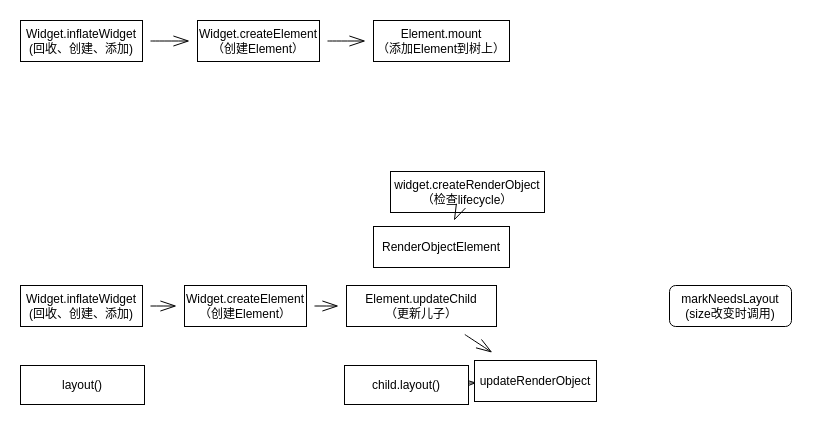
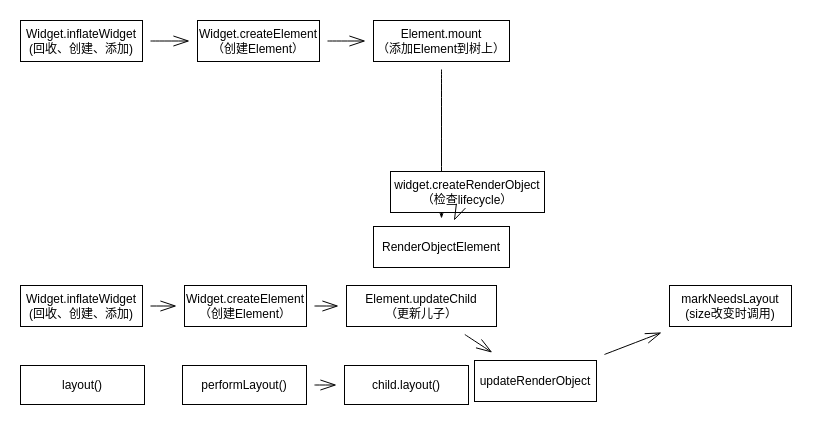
+ <mxCell id="6" value="" style="edgeStyle=none;curved=1;rounded=0;orthogonalLoop=1;jettySize=auto;html=1;endArrow=openThin;endFill=0;startSize=14;endSize=14;sourcePerimeterSpacing=8;targetPerimeterSpacing=8;" edge="1" parent="1" source="7" target="10"><mxGeometry relative="1" as="geometry" /></mxCell>
- <mxCell id="17" value="markNeedsLayout&lt;br&gt;(size改变时调用)" style="whiteSpace=wrap;html=1;rounded=1;" vertex="1" parent="1"><mxGeometry x="669" y="285" width="122" height="41" as="geometry" /></mxCell>
+ <mxCell id="17" value="markNeedsLayout&lt;br&gt;(size改变时调用)" style="rounded=0;whiteSpace=wrap;html=1;" vertex="1" parent="1"><mxGeometry x="669" y="285" width="122" height="41" as="geometry" /></mxCell>
- <mxCell id="18" value="" style="edgeStyle=none;curved=1;rounded=0;orthogonalLoop=1;jettySize=auto;html=1;endArrow=openThin;endFill=0;startSize=14;endSize=14;sourcePerimeterSpacing=8;targetPerimeterSpacing=8;" edge="1" parent="1" source="19" target="23"><mxGeometry relative="1" as="geometry" /></mxCell>
+ <mxCell id="18" value="" style="edgeStyle=none;curved=1;rounded=0;orthogonalLoop=1;jettySize=auto;html=1;endArrow=openThin;endFill=0;startSize=14;endSize=14;sourcePerimeterSpacing=8;targetPerimeterSpacing=8;" edge="1" parent="1" source="19" target="17"><mxGeometry relative="1" as="geometry" /></mxCell>
+ <mxCell id="22" value="performLayout()" style="rounded=0;whiteSpace=wrap;html=1;" vertex="1" parent="1"><mxGeometry x="182" y="365" width="124" height="39" as="geometry" /></mxCell>
+ <mxCell id="21" value="" style="edgeStyle=none;curved=1;rounded=0;orthogonalLoop=1;jettySize=auto;html=1;endArrow=openThin;endFill=0;startSize=14;endSize=14;sourcePerimeterSpacing=8;targetPerimeterSpacing=8;" edge="1" parent="1" source="22" target="23"><mxGeometry relative="1" as="geometry" /></mxCell>
